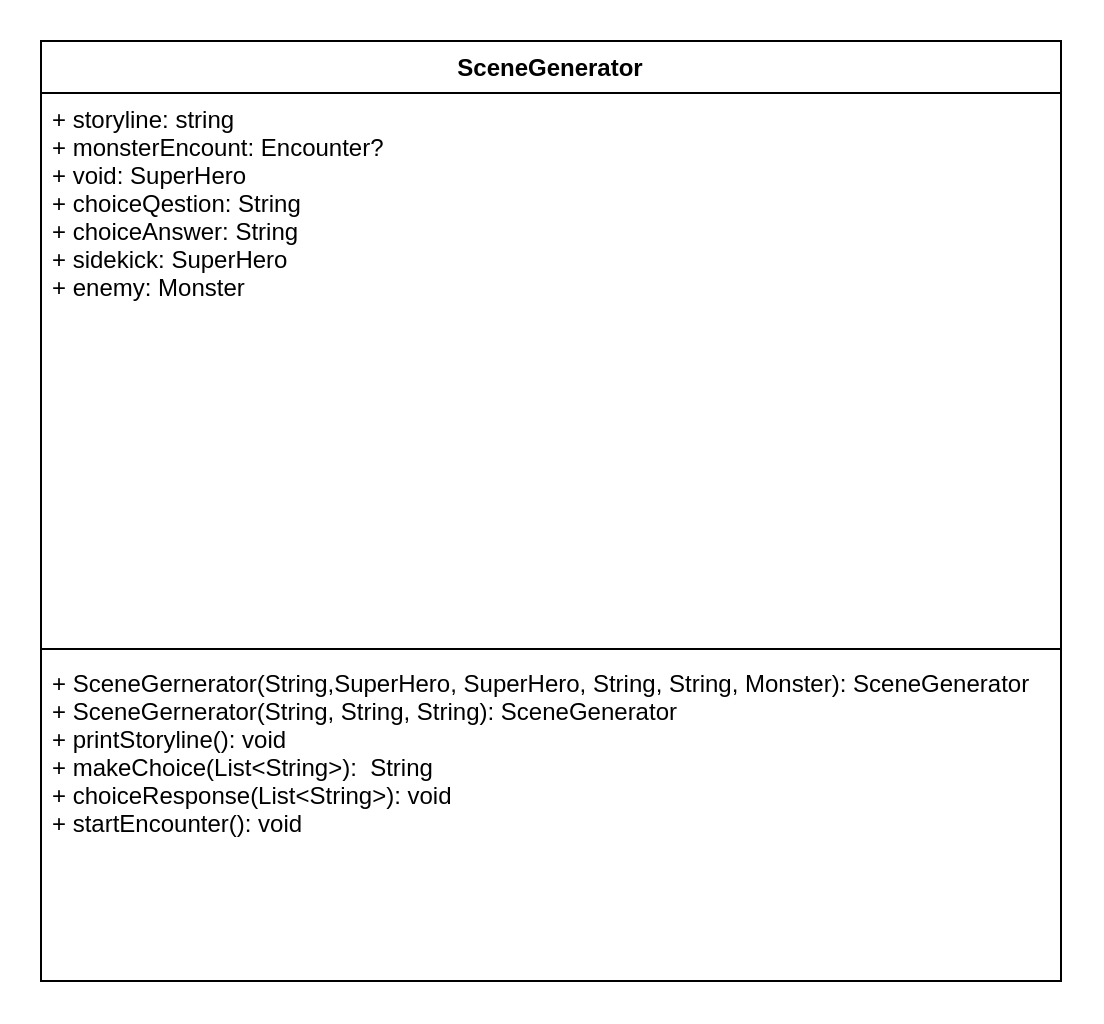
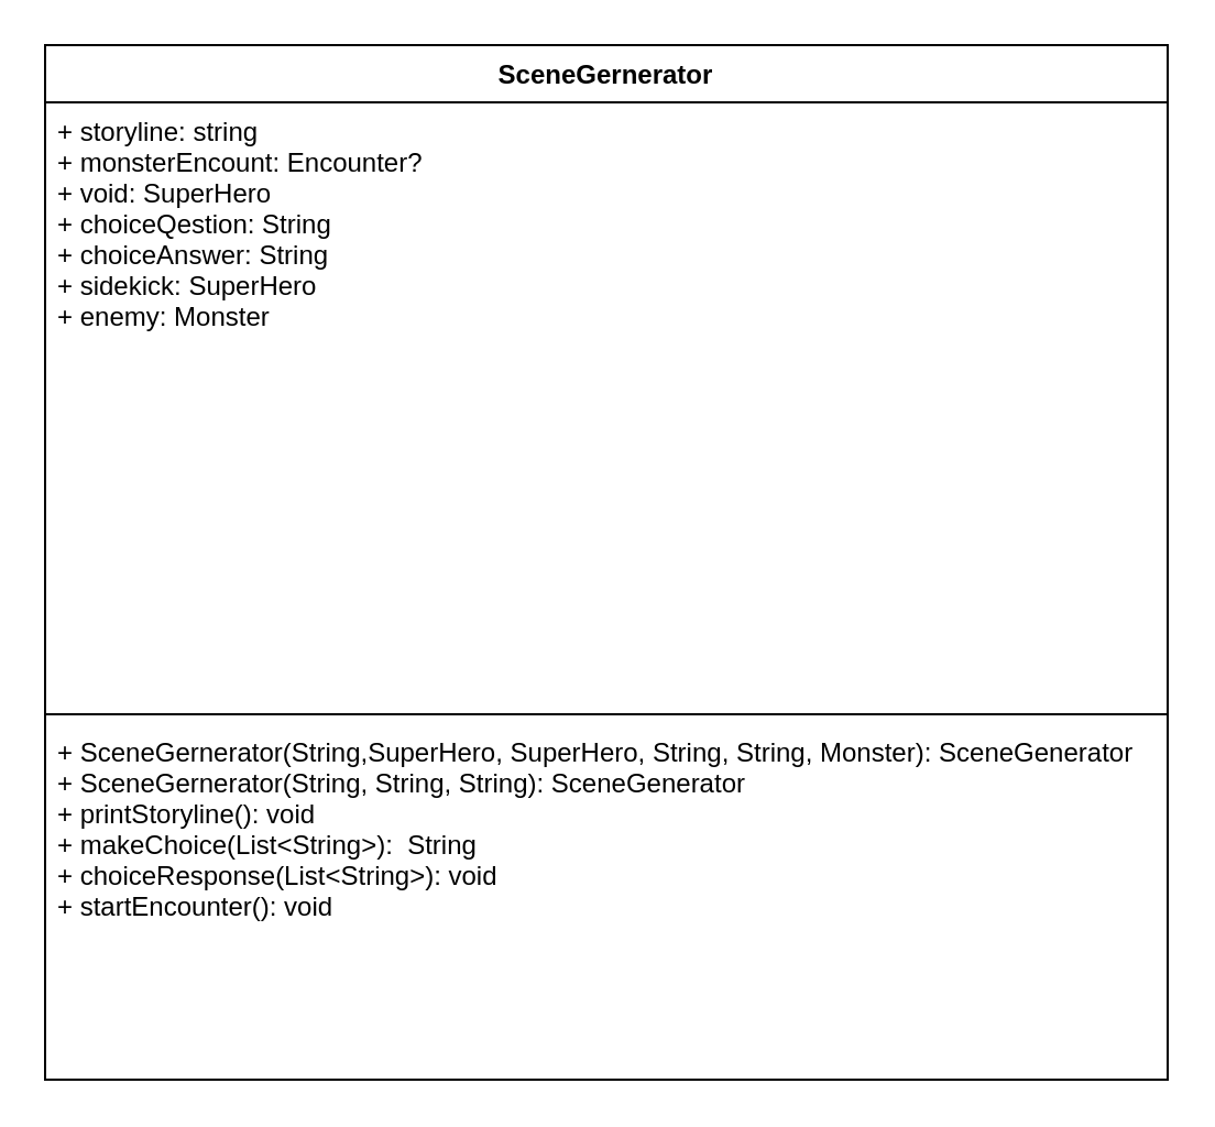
- <mxCell id="2" value="SceneGenerator" style="swimlane;fontStyle=1;align=center;verticalAlign=top;childLayout=stackLayout;horizontal=1;startSize=26;horizontalStack=0;resizeParent=1;resizeParentMax=0;resizeLast=0;collapsible=1;marginBottom=0;" parent="1" vertex="1"><mxGeometry x="20" y="20" width="510" height="470" as="geometry" /></mxCell>
+ <mxCell id="2" value="SceneGernerator" style="swimlane;fontStyle=1;align=center;verticalAlign=top;childLayout=stackLayout;horizontal=1;startSize=26;horizontalStack=0;resizeParent=1;resizeParentMax=0;resizeLast=0;collapsible=1;marginBottom=0;" parent="1" vertex="1"><mxGeometry x="20" y="20" width="510" height="470" as="geometry" /></mxCell>
